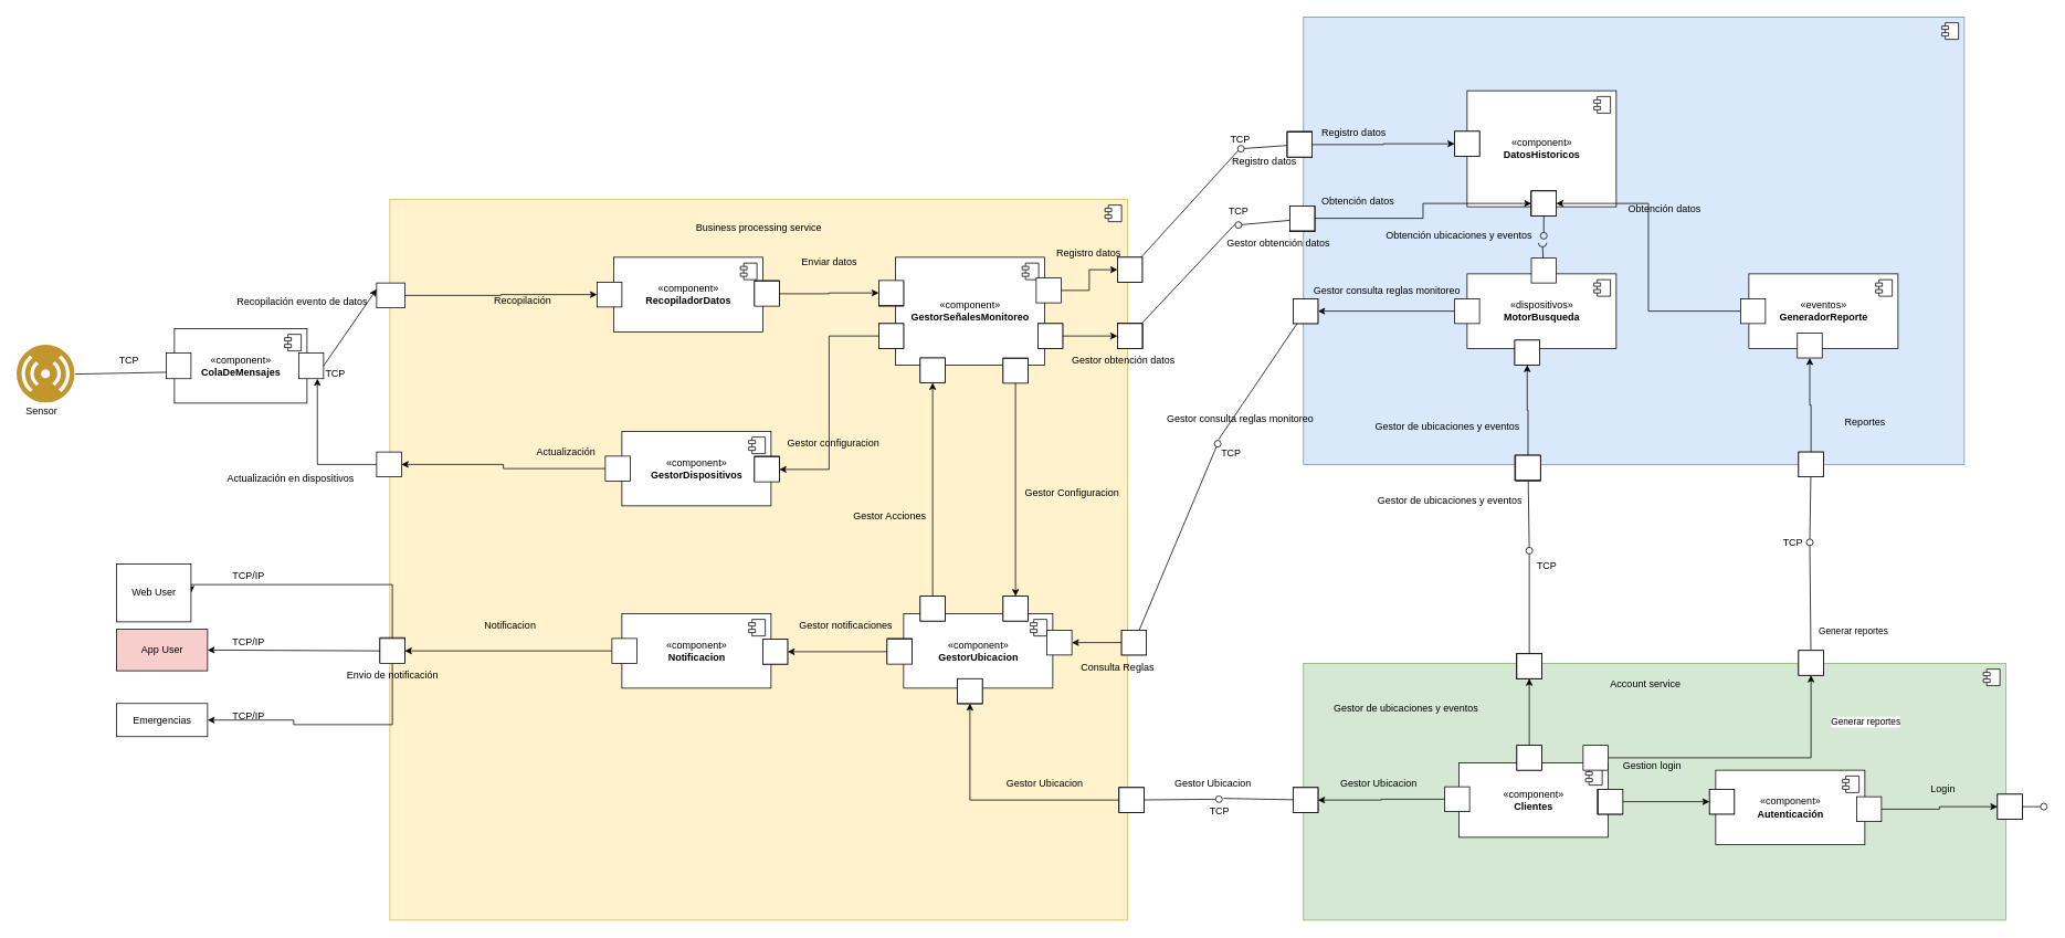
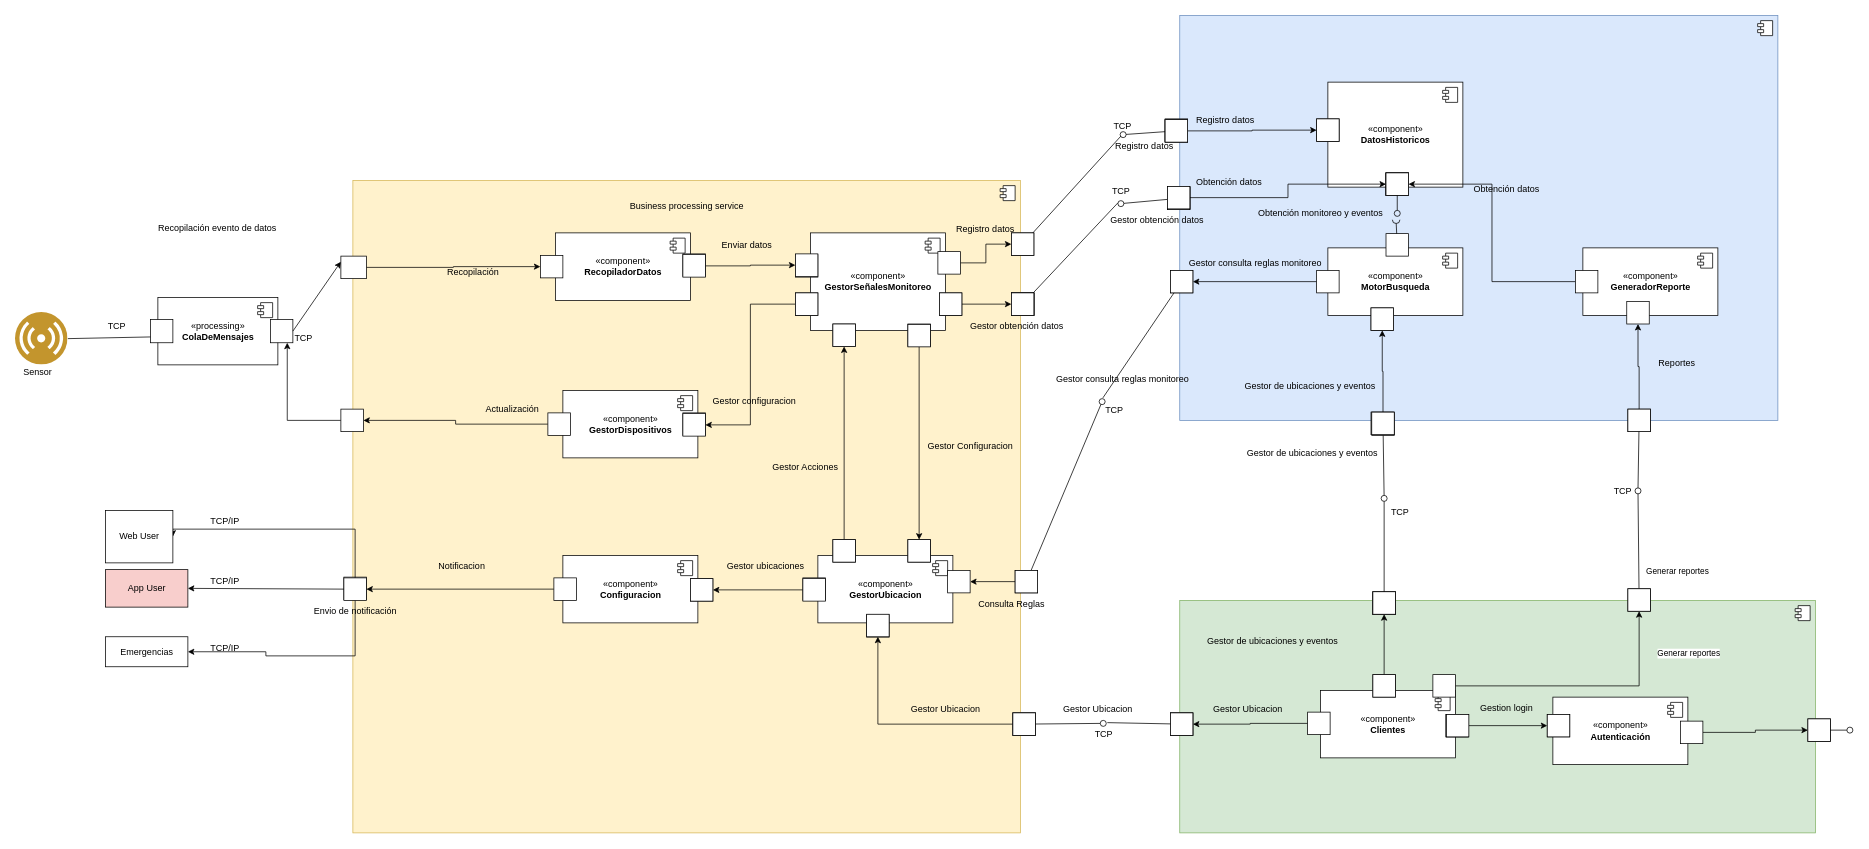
- <mxCell id="205" value="Obtención ubicaciones y eventos" style="text;html=1;align=center;verticalAlign=middle;resizable=0;points=[];autosize=1;strokeColor=none;fillColor=none;" parent="1" vertex="1"><mxGeometry x="1660" y="269" width="200" height="30" as="geometry" /></mxCell>
+ <mxCell id="205" value="Obtención monitoreo y eventos" style="text;html=1;align=center;verticalAlign=middle;resizable=0;points=[];autosize=1;strokeColor=none;fillColor=none;" parent="1" vertex="1"><mxGeometry x="1660" y="269" width="200" height="30" as="geometry" /></mxCell>
- <mxCell id="31" value="Enviar datos" style="text;html=1;align=center;verticalAlign=middle;resizable=0;points=[];autosize=1;strokeColor=none;fillColor=none;" parent="1" vertex="1"><mxGeometry x="955" y="301" width="90" height="30" as="geometry" /></mxCell>
+ <mxCell id="31" value="Enviar datos" style="text;html=1;align=center;verticalAlign=middle;resizable=0;points=[];autosize=1;strokeColor=none;fillColor=none;" parent="1" vertex="1"><mxGeometry x="950" y="311" width="90" height="30" as="geometry" /></mxCell>
- <mxCell id="194" value="Recopilación evento de datos" style="text;html=1;align=center;verticalAlign=middle;resizable=0;points=[];autosize=1;strokeColor=none;fillColor=none;" parent="1" vertex="1"><mxGeometry x="274" y="349" width="180" height="30" as="geometry" /></mxCell>
+ <mxCell id="194" value="Recopilación evento de datos" style="text;html=1;align=center;verticalAlign=middle;resizable=0;points=[];autosize=1;strokeColor=none;fillColor=none;" parent="1" vertex="1"><mxGeometry x="199" y="289" width="180" height="30" as="geometry" /></mxCell>
- <mxCell id="23" value="«dispositivos»&lt;br&gt;&lt;b&gt;MotorBusqueda&lt;/b&gt;" style="html=1;dropTarget=0;" parent="1" vertex="1"><mxGeometry x="1770" y="330" width="180" height="90" as="geometry" /></mxCell>
+ <mxCell id="23" value="«component»&lt;br&gt;&lt;b&gt;MotorBusqueda&lt;/b&gt;" style="html=1;dropTarget=0;" parent="1" vertex="1"><mxGeometry x="1770" y="330" width="180" height="90" as="geometry" /></mxCell>
- <mxCell id="25" value="«eventos»&lt;br&gt;&lt;b&gt;GeneradorReporte&lt;/b&gt;" style="html=1;dropTarget=0;" parent="1" vertex="1"><mxGeometry x="2110" y="330" width="180" height="90" as="geometry" /></mxCell>
+ <mxCell id="25" value="«component»&lt;br&gt;&lt;b&gt;GeneradorReporte&lt;/b&gt;" style="html=1;dropTarget=0;" parent="1" vertex="1"><mxGeometry x="2110" y="330" width="180" height="90" as="geometry" /></mxCell>
- <mxCell id="207" value="«component»&lt;br&gt;&lt;b&gt;ColaDeMensajes&lt;/b&gt;" style="html=1;dropTarget=0;" vertex="1" parent="1"><mxGeometry x="210" y="396" width="160" height="90" as="geometry" /></mxCell>
+ <mxCell id="207" value="«processing»&lt;br&gt;&lt;b&gt;ColaDeMensajes&lt;/b&gt;" style="html=1;dropTarget=0;" vertex="1" parent="1"><mxGeometry x="210" y="396" width="160" height="90" as="geometry" /></mxCell>
- <mxCell id="172" value="Reportes" style="text;html=1;align=center;verticalAlign=middle;resizable=0;points=[];autosize=1;strokeColor=none;fillColor=none;" parent="1" vertex="1"><mxGeometry x="2215" y="494" width="70" height="30" as="geometry" /></mxCell>
+ <mxCell id="172" value="Reportes" style="text;html=1;align=center;verticalAlign=middle;resizable=0;points=[];autosize=1;strokeColor=none;fillColor=none;" parent="1" vertex="1"><mxGeometry x="2200" y="469" width="70" height="30" as="geometry" /></mxCell>
- <mxCell id="195" value="Actualización en dispositivos" style="text;html=1;align=center;verticalAlign=middle;resizable=0;points=[];autosize=1;strokeColor=none;fillColor=none;" parent="1" vertex="1"><mxGeometry x="260" y="562" width="180" height="30" as="geometry" /></mxCell>
- <mxCell id="36" value="Gestor notificaciones" style="text;html=1;align=center;verticalAlign=middle;resizable=0;points=[];autosize=1;strokeColor=none;fillColor=none;" parent="1" vertex="1"><mxGeometry x="950" y="740" width="140" height="30" as="geometry" /></mxCell>
+ <mxCell id="36" value="Gestor ubicaciones" style="text;html=1;align=center;verticalAlign=middle;resizable=0;points=[];autosize=1;strokeColor=none;fillColor=none;" parent="1" vertex="1"><mxGeometry x="950" y="740" width="140" height="30" as="geometry" /></mxCell>
- <mxCell id="17" value="«component»&lt;br&gt;&lt;b&gt;Notificacion&lt;/b&gt;" style="html=1;dropTarget=0;" parent="1" vertex="1"><mxGeometry x="750" y="740" width="180" height="90" as="geometry" /></mxCell>
+ <mxCell id="17" value="«component»&lt;br&gt;&lt;b&gt;Configuracion&lt;/b&gt;" style="html=1;dropTarget=0;" parent="1" vertex="1"><mxGeometry x="750" y="740" width="180" height="90" as="geometry" /></mxCell>
- <mxCell id="198" value="Account service" style="text;html=1;align=center;verticalAlign=middle;resizable=0;points=[];autosize=1;strokeColor=none;fillColor=none;" parent="1" vertex="1"><mxGeometry x="1930" y="810" width="110" height="30" as="geometry" /></mxCell>
- <mxCell id="55" value="Gestion login" style="text;html=1;align=center;verticalAlign=middle;resizable=0;points=[];autosize=1;strokeColor=none;fillColor=none;" parent="1" vertex="1"><mxGeometry x="1947.5" y="909" width="90" height="30" as="geometry" /></mxCell>
+ <mxCell id="55" value="Gestion login" style="text;html=1;align=center;verticalAlign=middle;resizable=0;points=[];autosize=1;strokeColor=none;fillColor=none;" parent="1" vertex="1"><mxGeometry x="1962.5" y="929" width="90" height="30" as="geometry" /></mxCell>
- <mxCell id="190" value="Login" style="text;html=1;align=center;verticalAlign=middle;resizable=0;points=[];autosize=1;strokeColor=none;fillColor=none;" parent="1" vertex="1"><mxGeometry x="2319" y="937" width="50" height="30" as="geometry" /></mxCell>
